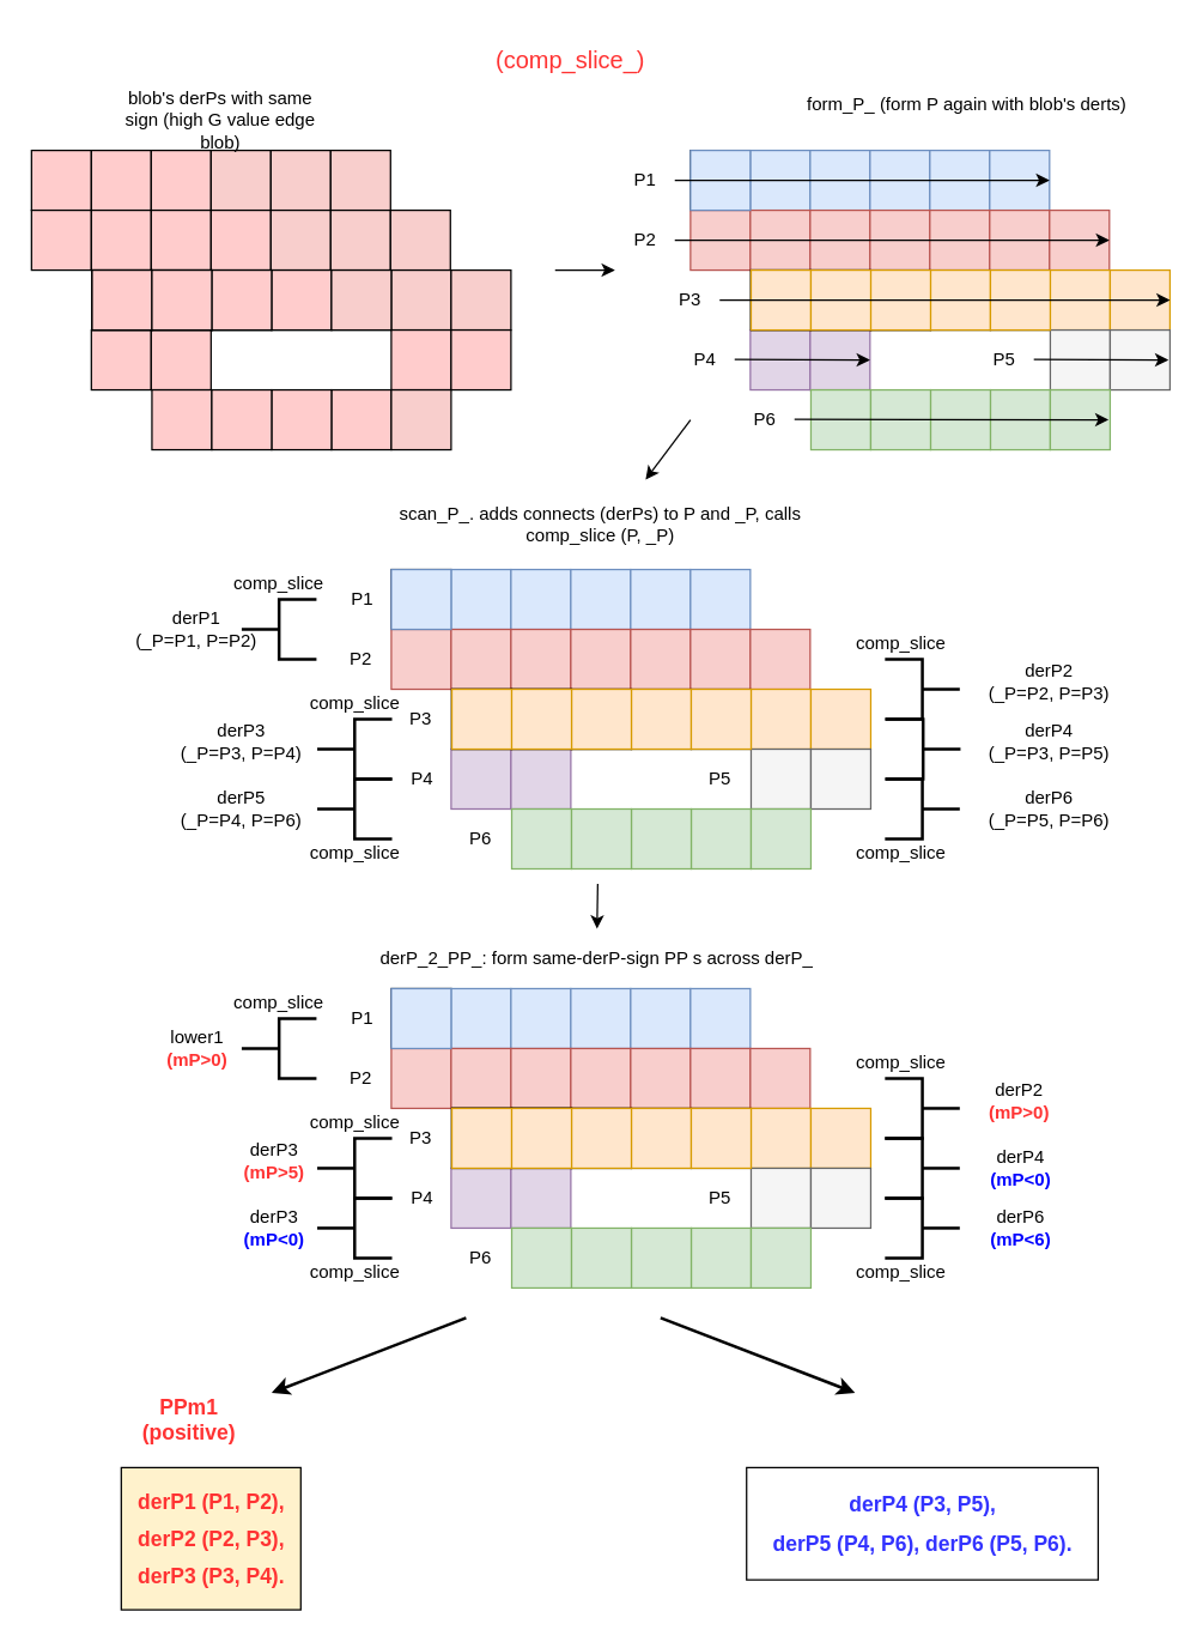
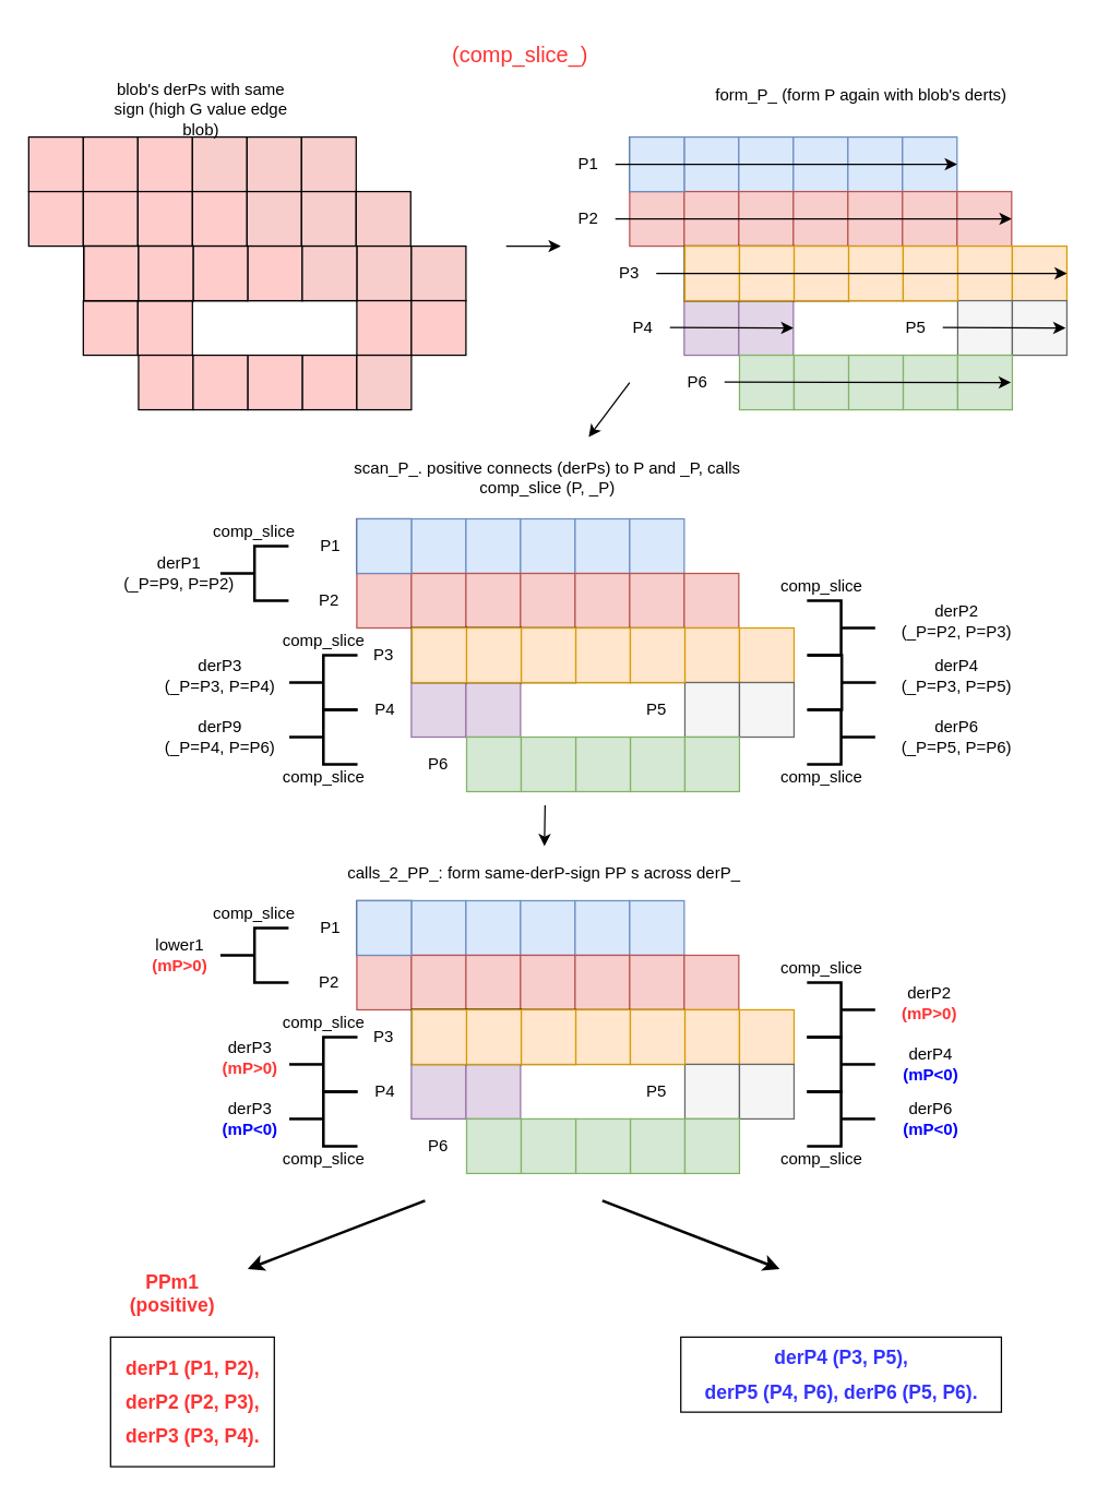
- <mxCell id="100" value="form_P_ (form P again with blob's derts)" style="text;html=1;strokeColor=none;fillColor=none;align=center;verticalAlign=middle;whiteSpace=wrap;rounded=0;dashed=1;" parent="1" vertex="1"><mxGeometry x="525.5" y="60" width="240" height="20" as="geometry" /></mxCell>
+ <mxCell id="100" value="form_P_ (form P again with blob's derts)" style="text;html=1;strokeColor=none;fillColor=none;align=center;verticalAlign=middle;whiteSpace=wrap;rounded=0;dashed=1;" parent="1" vertex="1"><mxGeometry x="510.5" y="60" width="240" height="20" as="geometry" /></mxCell>
- <mxCell id="143" value="scan_P_. adds connects (derPs) to P and _P, calls comp_slice (P, _P)" style="text;html=1;strokeColor=none;fillColor=none;align=center;verticalAlign=middle;whiteSpace=wrap;rounded=0;dashed=1;" parent="1" vertex="1"><mxGeometry x="246" y="330" width="310" height="40" as="geometry" /></mxCell>
+ <mxCell id="143" value="scan_P_. positive connects (derPs) to P and _P, calls comp_slice (P, _P)" style="text;html=1;strokeColor=none;fillColor=none;align=center;verticalAlign=middle;whiteSpace=wrap;rounded=0;dashed=1;" parent="1" vertex="1"><mxGeometry x="246" y="330" width="310" height="40" as="geometry" /></mxCell>
- <mxCell id="155" value="&lt;div&gt;derP1&lt;/div&gt;&lt;div&gt;(_P=P1, P=P2)&lt;/div&gt;" style="text;html=1;strokeColor=none;fillColor=none;align=center;verticalAlign=middle;whiteSpace=wrap;rounded=0;" parent="1" vertex="1"><mxGeometry x="80.5" y="395" width="100" height="50" as="geometry" /></mxCell>
+ <mxCell id="155" value="&lt;div&gt;derP1&lt;/div&gt;&lt;div&gt;(_P=P9, P=P2)&lt;/div&gt;" style="text;html=1;strokeColor=none;fillColor=none;align=center;verticalAlign=middle;whiteSpace=wrap;rounded=0;" parent="1" vertex="1"><mxGeometry x="80.5" y="395" width="100" height="50" as="geometry" /></mxCell>
- <mxCell id="158" value="&lt;div&gt;derP5&lt;/div&gt;&lt;div&gt;(_P=P4, P=P6)&lt;/div&gt;" style="text;html=1;strokeColor=none;fillColor=none;align=center;verticalAlign=middle;whiteSpace=wrap;rounded=0;" parent="1" vertex="1"><mxGeometry x="111" y="515" width="100" height="50" as="geometry" /></mxCell>
+ <mxCell id="158" value="&lt;div&gt;derP9&lt;/div&gt;&lt;div&gt;(_P=P4, P=P6)&lt;/div&gt;" style="text;html=1;strokeColor=none;fillColor=none;align=center;verticalAlign=middle;whiteSpace=wrap;rounded=0;" parent="1" vertex="1"><mxGeometry x="111" y="515" width="100" height="50" as="geometry" /></mxCell>
- <mxCell id="208" value="derP_2_PP_: form same-derP-sign PP s across derP_" style="text;html=1;strokeColor=none;fillColor=none;align=center;verticalAlign=middle;whiteSpace=wrap;rounded=0;dashed=1;" parent="1" vertex="1"><mxGeometry x="206" y="620" width="385" height="40" as="geometry" /></mxCell>
+ <mxCell id="208" value="calls_2_PP_: form same-derP-sign PP s across derP_" style="text;html=1;strokeColor=none;fillColor=none;align=center;verticalAlign=middle;whiteSpace=wrap;rounded=0;dashed=1;" parent="1" vertex="1"><mxGeometry x="206" y="620" width="385" height="40" as="geometry" /></mxCell>
- <mxCell id="222" value="&lt;div&gt;derP3&lt;/div&gt;&lt;div&gt;&lt;font color=&quot;#FF3333&quot;&gt;&lt;b&gt;(mP&amp;gt;5)&lt;/b&gt;&lt;/font&gt;&lt;/div&gt;" style="text;html=1;strokeColor=none;fillColor=none;align=center;verticalAlign=middle;whiteSpace=wrap;rounded=0;" parent="1" vertex="1"><mxGeometry x="133" y="750" width="100" height="50" as="geometry" /></mxCell>
+ <mxCell id="222" value="&lt;div&gt;derP3&lt;/div&gt;&lt;div&gt;&lt;font color=&quot;#FF3333&quot;&gt;&lt;b&gt;(mP&amp;gt;0)&lt;/b&gt;&lt;/font&gt;&lt;/div&gt;" style="text;html=1;strokeColor=none;fillColor=none;align=center;verticalAlign=middle;whiteSpace=wrap;rounded=0;" parent="1" vertex="1"><mxGeometry x="133" y="750" width="100" height="50" as="geometry" /></mxCell>
- <mxCell id="224" value="&lt;div&gt;derP6&lt;/div&gt;&lt;div&gt;&lt;font color=&quot;#0000FF&quot;&gt;&lt;b&gt;(mP&amp;lt;6)&lt;/b&gt;&lt;/font&gt;&lt;/div&gt;" style="text;html=1;strokeColor=none;fillColor=none;align=center;verticalAlign=middle;whiteSpace=wrap;rounded=0;" parent="1" vertex="1"><mxGeometry x="641.5" y="795" width="80" height="50" as="geometry" /></mxCell>
+ <mxCell id="224" value="&lt;div&gt;derP6&lt;/div&gt;&lt;div&gt;&lt;font color=&quot;#0000FF&quot;&gt;&lt;b&gt;(mP&amp;lt;0)&lt;/b&gt;&lt;/font&gt;&lt;/div&gt;" style="text;html=1;strokeColor=none;fillColor=none;align=center;verticalAlign=middle;whiteSpace=wrap;rounded=0;" parent="1" vertex="1"><mxGeometry x="641.5" y="795" width="80" height="50" as="geometry" /></mxCell>
- <mxCell id="239" value="&lt;font style=&quot;font-size: 14px&quot; color=&quot;#3333ff&quot;&gt;&lt;b style=&quot;line-height: 180%&quot;&gt;derP4 (P3, P5),&lt;br&gt;derP5 (P4, P6), derP6 (P5, P6).&lt;/b&gt;&lt;/font&gt;" style="whiteSpace=wrap;html=1;" vertex="1" parent="1"><mxGeometry x="498.5" y="980" width="235" height="75" as="geometry" /></mxCell>
+ <mxCell id="239" value="&lt;font style=&quot;font-size: 14px&quot; color=&quot;#3333ff&quot;&gt;&lt;b style=&quot;line-height: 180%&quot;&gt;derP4 (P3, P5),&lt;br&gt;derP5 (P4, P6), derP6 (P5, P6).&lt;/b&gt;&lt;/font&gt;" style="whiteSpace=wrap;html=1;" vertex="1" parent="1"><mxGeometry x="498.5" y="980" width="235" height="55" as="geometry" /></mxCell>
- <mxCell id="238" value="&lt;font style=&quot;font-size: 14px&quot; color=&quot;#ff3333&quot;&gt;&lt;b style=&quot;line-height: 180%&quot;&gt;derP1 (P1, P2),&lt;br&gt;derP2 (P2, P3),&lt;br&gt;derP3 (P3, P4).&lt;/b&gt;&lt;/font&gt;" style="whiteSpace=wrap;html=1;fillColor=#fff2cc;" vertex="1" parent="1"><mxGeometry x="80.5" y="980" width="120" height="95" as="geometry" /></mxCell>
+ <mxCell id="238" value="&lt;font style=&quot;font-size: 14px&quot; color=&quot;#ff3333&quot;&gt;&lt;b style=&quot;line-height: 180%&quot;&gt;derP1 (P1, P2),&lt;br&gt;derP2 (P2, P3),&lt;br&gt;derP3 (P3, P4).&lt;/b&gt;&lt;/font&gt;" style="whiteSpace=wrap;html=1;" vertex="1" parent="1"><mxGeometry x="80.5" y="980" width="120" height="95" as="geometry" /></mxCell>
